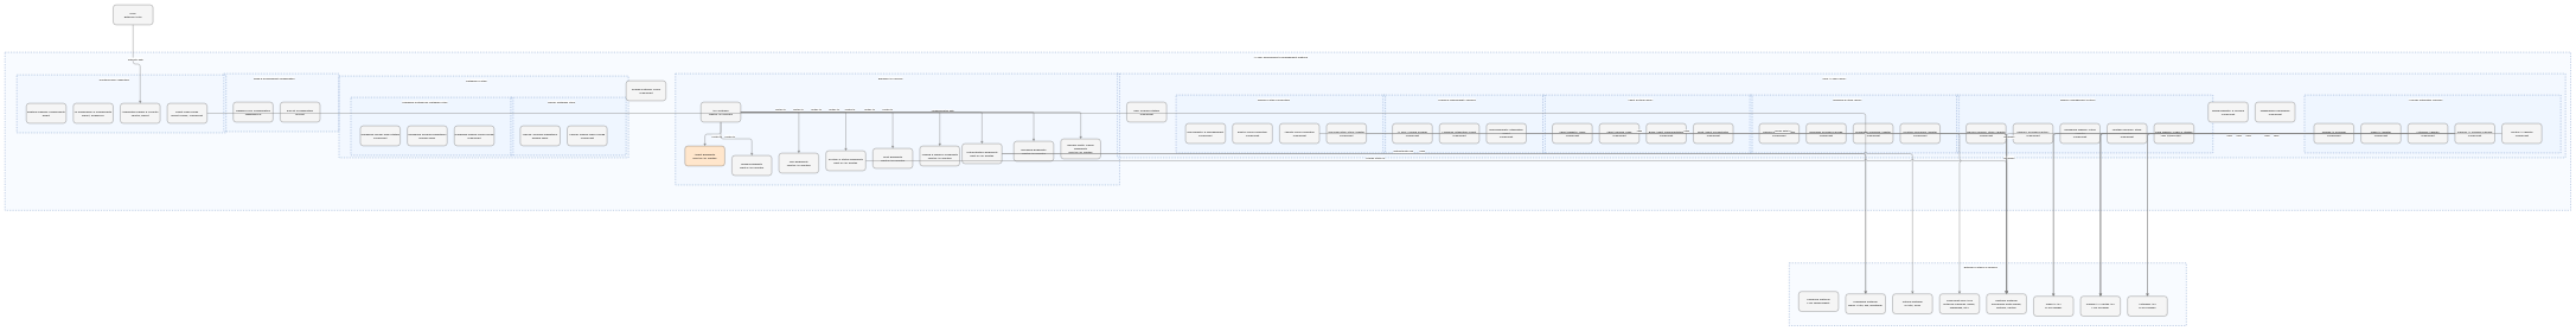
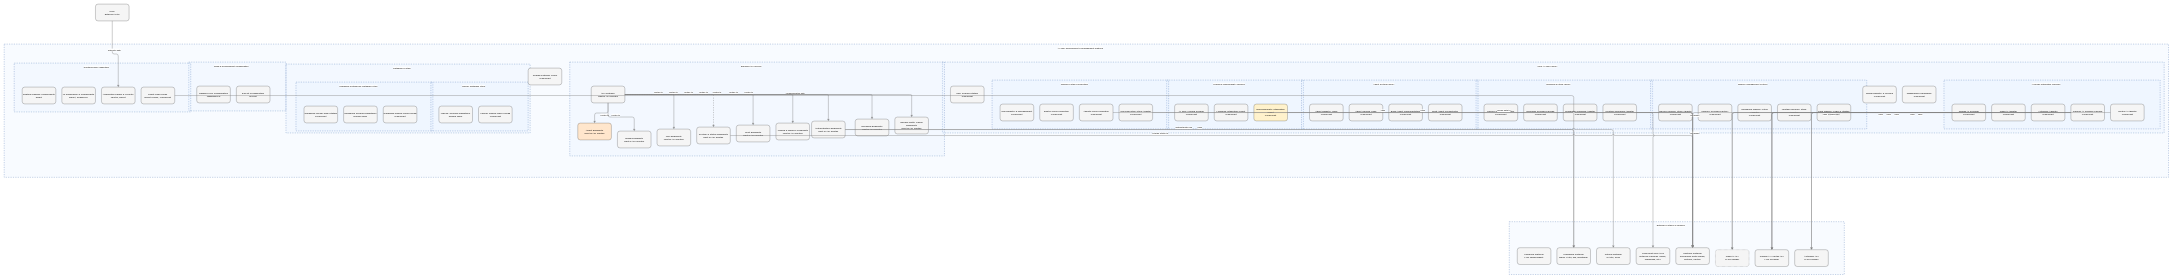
- <mxCell id="103" style="edgeStyle=orthogonalEdgeStyle;rounded=1;orthogonalLoop=1;jettySize=auto;html=1;strokeColor=#808080;strokeWidth=2;jumpStyle=arc;jumpSize=10;spacing=15;labelBackgroundColor=white;labelBorderColor=none" edge="1" parent="1" source="46" target="54"><mxGeometry relative="1" as="geometry" /></mxCell>
+ <mxCell id="103" style="edgeStyle=orthogonalEdgeStyle;rounded=1;orthogonalLoop=1;jettySize=auto;html=1;strokeColor=#808080;strokeWidth=2;jumpStyle=arc;jumpSize=10;spacing=15;labelBackgroundColor=white;labelBorderColor=none;dashed=1;" edge="1" parent="1" source="46" target="54"><mxGeometry relative="1" as="geometry" /></mxCell>
- <mxCell id="84" value="OpenTelemetry Integration Client&lt;br&gt;TypeScript" style="rounded=1;whiteSpace=wrap;html=1;fillColor=#f5f5f5" vertex="1" parent="6"><mxGeometry x="436.316" y="120" width="168.158" height="84.079" as="geometry" /></mxCell>
+ <mxCell id="84" value="OpenTelemetry Integration Client&lt;br&gt;TypeScript" style="rounded=1;whiteSpace=wrap;html=1;fillColor=#fff2cc;" vertex="1" parent="6"><mxGeometry x="436.316" y="120" width="168.158" height="84.079" as="geometry" /></mxCell>
- <mxCell id="36" value="Langfuse Platform&lt;br&gt;LLM Observability" style="rounded=1;whiteSpace=wrap;html=1;fillColor=#f5f5f5" vertex="1" parent="28"><mxGeometry x="40" y="120" width="168.158" height="84.079" as="geometry" /></mxCell>
+ <mxCell id="36" value="Langfuse Platform&lt;br&gt;LLM Observability" style="rounded=1;whiteSpace=wrap;html=1;fillColor=#f5f5f5" vertex="1" parent="28"><mxGeometry x="40" y="130" width="168.158" height="84.079" as="geometry" /></mxCell>
- <mxCell id="37" value="OpenAI API&lt;br&gt;LLM Provider" style="rounded=1;whiteSpace=wrap;html=1;fillColor=#f5f5f5" vertex="1" parent="28"><mxGeometry x="1030.789" y="140" width="168.158" height="84.079" as="geometry" /></mxCell>
+ <mxCell id="37" value="OpenAI API&lt;br&gt;LLM Provider" style="rounded=1;whiteSpace=wrap;html=1;fillColor=#f5f5f5;dashed=1;" vertex="1" parent="28"><mxGeometry x="1030.789" y="140" width="168.158" height="84.079" as="geometry" /></mxCell>
